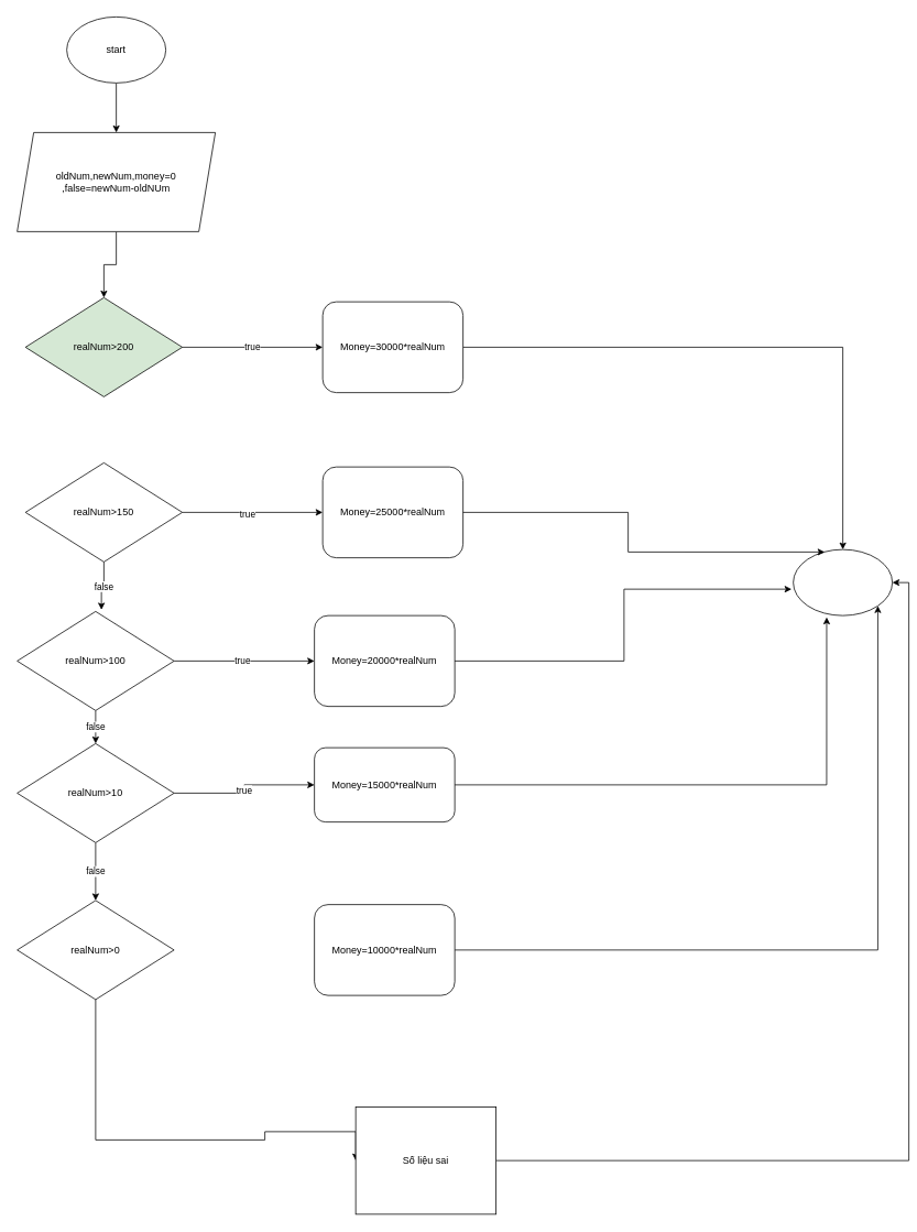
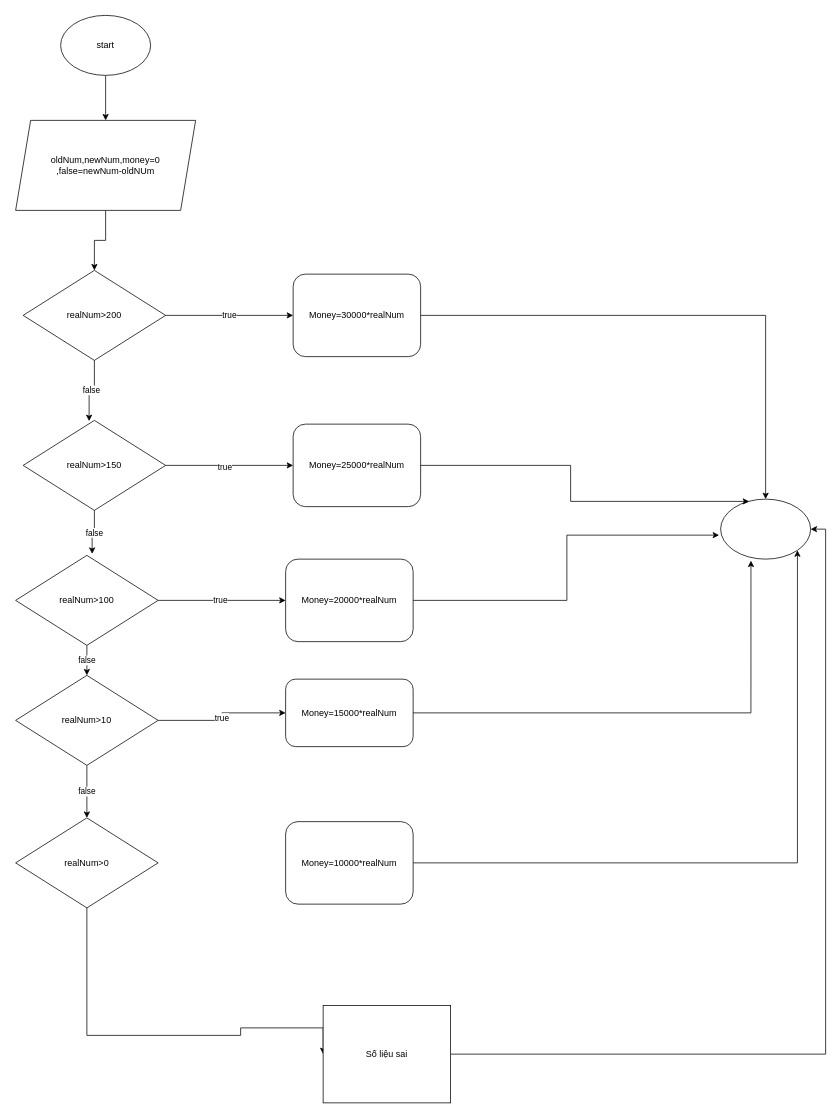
- <mxCell id="7" value="realNum&amp;gt;200" style="rhombus;whiteSpace=wrap;html=1;fillColor=#d5e8d4;" vertex="1" parent="1"><mxGeometry x="30" y="360" width="190" height="120" as="geometry" /></mxCell>
+ <mxCell id="7" value="realNum&amp;gt;200" style="rhombus;whiteSpace=wrap;html=1;" vertex="1" parent="1"><mxGeometry x="30" y="360" width="190" height="120" as="geometry" /></mxCell>
+ <mxCell id="28" value="false" style="edgeStyle=orthogonalEdgeStyle;rounded=0;orthogonalLoop=1;jettySize=auto;html=1;entryX=0.463;entryY=0.008;entryDx=0;entryDy=0;entryPerimeter=0;" edge="1" parent="1" source="7" target="12"><mxGeometry relative="1" as="geometry" /></mxCell>
